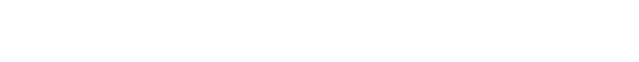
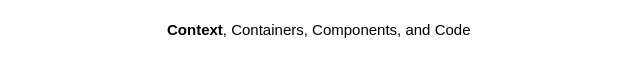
+ <mxCell id="2" value="&lt;b&gt;Context&lt;/b&gt;, Containers, Components, and Code" style="text;whiteSpace=wrap;html=1;fontSize=20;align=center;" parent="1" vertex="1"><mxGeometry x="20" width="810" height="40" as="geometry" y="20" /></mxCell>
